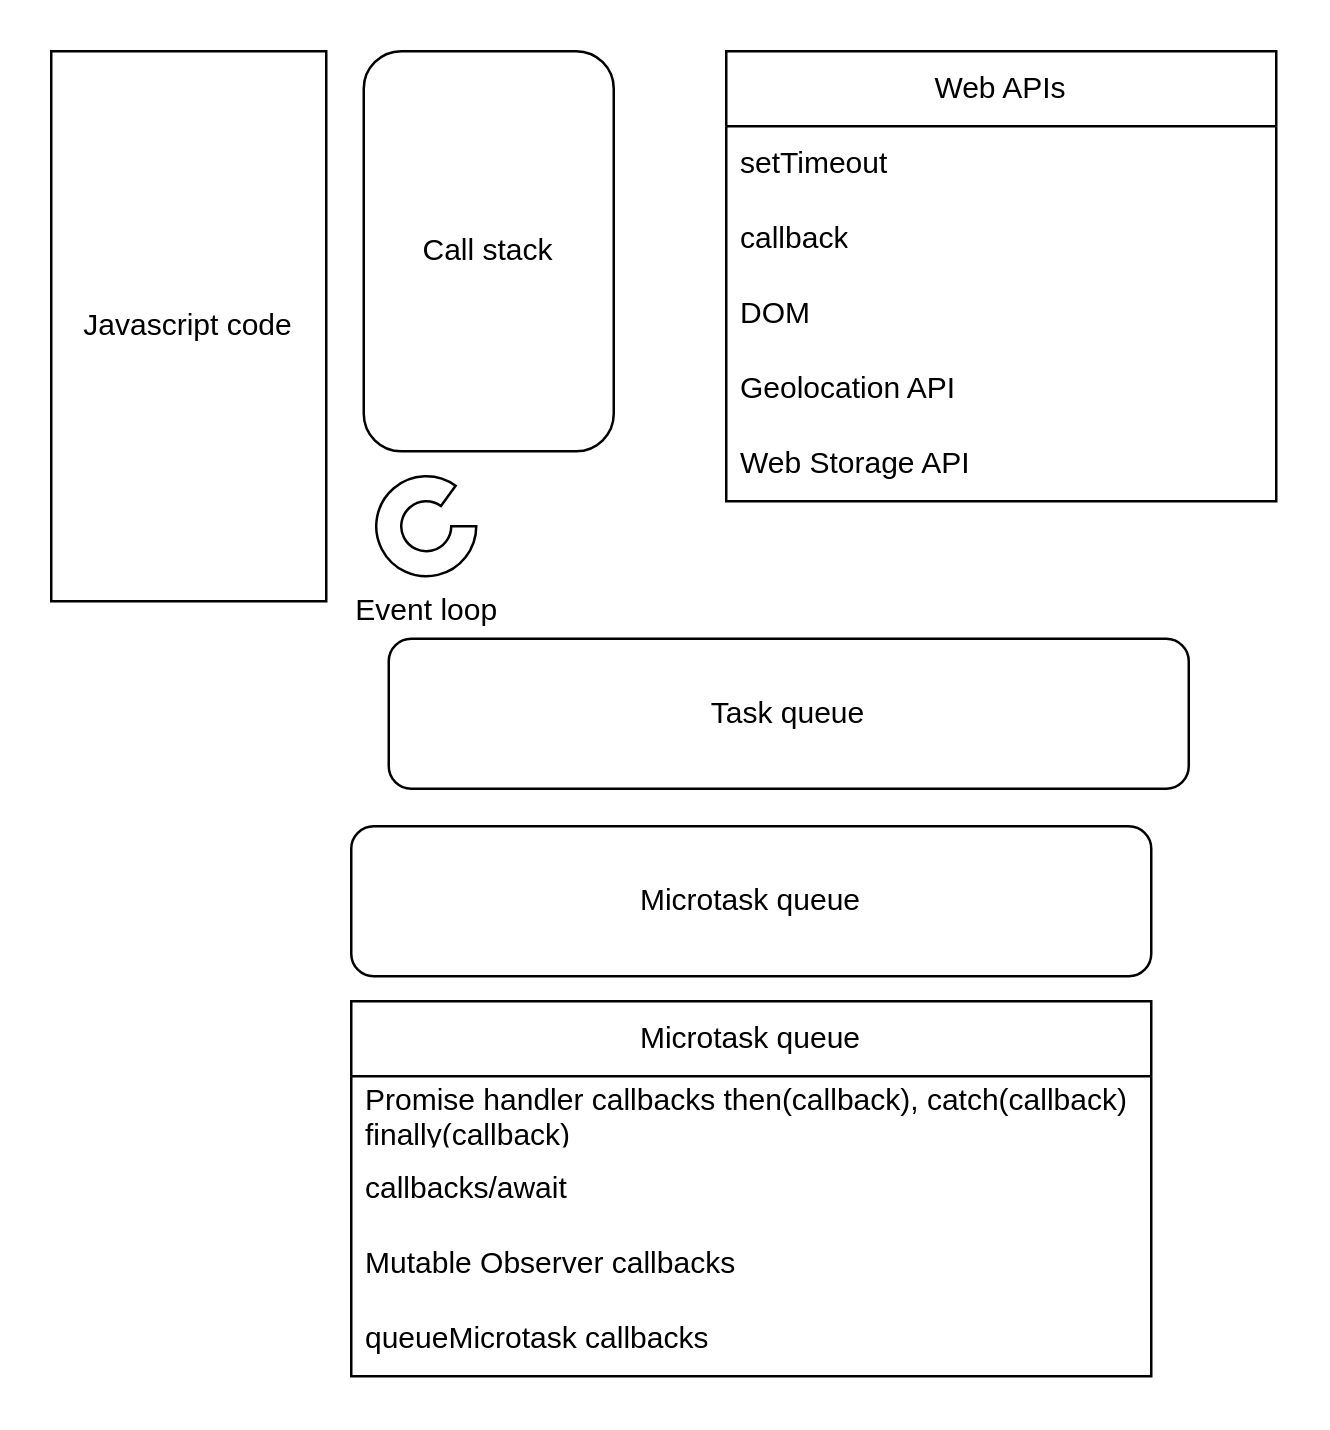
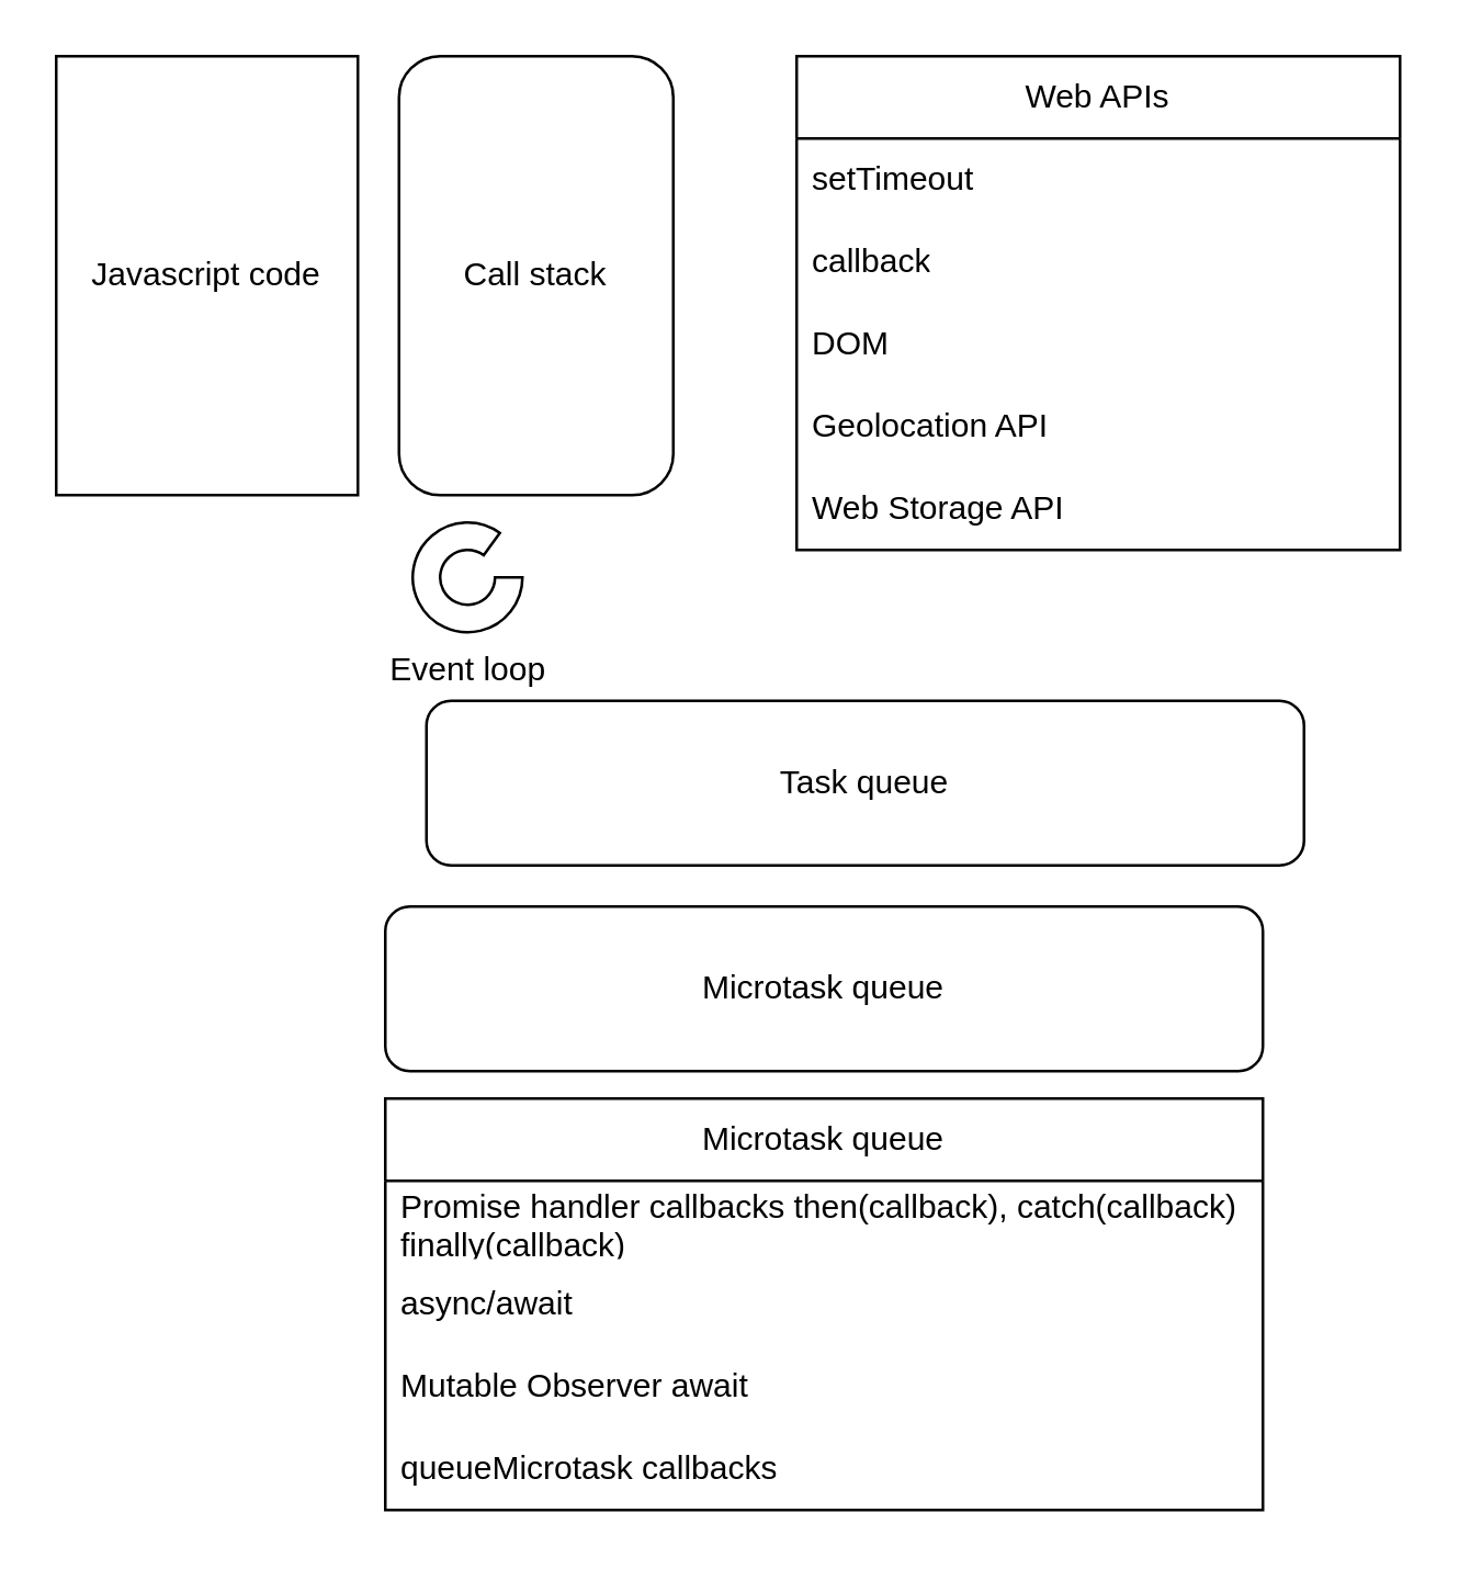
- <mxCell id="17" value="Javascript code" style="whiteSpace=wrap;html=1;" vertex="1" parent="1"><mxGeometry x="20" y="20" width="110" height="220" as="geometry" /></mxCell>
+ <mxCell id="17" value="Javascript code" style="whiteSpace=wrap;html=1;" vertex="1" parent="1"><mxGeometry x="20" y="20" width="110" height="160" as="geometry" /></mxCell>
- <mxCell id="14" value="callbacks/await" style="text;strokeColor=none;fillColor=none;align=left;verticalAlign=middle;spacingLeft=4;spacingRight=4;overflow=hidden;points=[[0,0.5],[1,0.5]];portConstraint=eastwest;rotatable=0;whiteSpace=wrap;html=1;" vertex="1" parent="12"><mxGeometry y="60" width="320" height="30" as="geometry" /></mxCell>
+ <mxCell id="14" value="async/await" style="text;strokeColor=none;fillColor=none;align=left;verticalAlign=middle;spacingLeft=4;spacingRight=4;overflow=hidden;points=[[0,0.5],[1,0.5]];portConstraint=eastwest;rotatable=0;whiteSpace=wrap;html=1;" vertex="1" parent="12"><mxGeometry y="60" width="320" height="30" as="geometry" /></mxCell>
- <mxCell id="15" value="Mutable Observer callbacks" style="text;strokeColor=none;fillColor=none;align=left;verticalAlign=middle;spacingLeft=4;spacingRight=4;overflow=hidden;points=[[0,0.5],[1,0.5]];portConstraint=eastwest;rotatable=0;whiteSpace=wrap;html=1;" vertex="1" parent="12"><mxGeometry y="90" width="320" height="30" as="geometry" /></mxCell>
+ <mxCell id="15" value="Mutable Observer await" style="text;strokeColor=none;fillColor=none;align=left;verticalAlign=middle;spacingLeft=4;spacingRight=4;overflow=hidden;points=[[0,0.5],[1,0.5]];portConstraint=eastwest;rotatable=0;whiteSpace=wrap;html=1;" vertex="1" parent="12"><mxGeometry y="90" width="320" height="30" as="geometry" /></mxCell>
